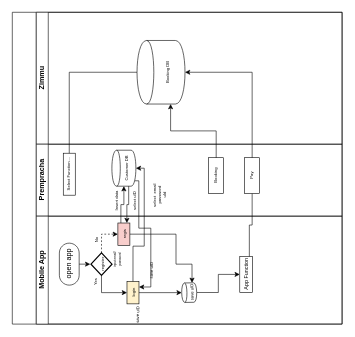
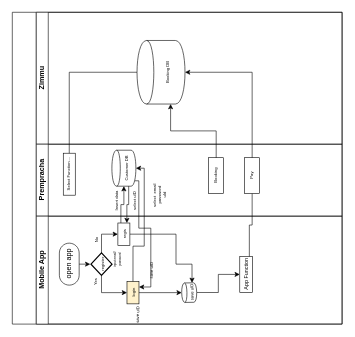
- <mxCell id="24" value="&lt;font style=&quot;font-size: 7px&quot;&gt;regis&lt;/font&gt;" style="html=1;dashed=0;whitespace=wrap;rotation=-90;fillColor=#f8cecc;" parent="16" vertex="1"><mxGeometry x="127.5" y="20" width="37.19" height="20.01" as="geometry" /></mxCell>
+ <mxCell id="24" value="&lt;font style=&quot;font-size: 7px&quot;&gt;regis&lt;/font&gt;" style="html=1;dashed=0;whitespace=wrap;rotation=-90;" parent="16" vertex="1"><mxGeometry x="127.5" y="20" width="37.19" height="20.01" as="geometry" /></mxCell>
- <mxCell id="18" style="edgeStyle=orthogonalEdgeStyle;rounded=0;orthogonalLoop=1;jettySize=auto;html=1;exitX=1;exitY=0.5;exitDx=0;exitDy=0;exitPerimeter=0;entryX=0.5;entryY=0;entryDx=0;entryDy=0;dashed=1;" parent="16" source="20" target="24" edge="1"><mxGeometry relative="1" as="geometry" /></mxCell>
+ <mxCell id="18" style="edgeStyle=orthogonalEdgeStyle;rounded=0;orthogonalLoop=1;jettySize=auto;html=1;exitX=1;exitY=0.5;exitDx=0;exitDy=0;exitPerimeter=0;entryX=0.5;entryY=0;entryDx=0;entryDy=0;" parent="16" source="20" target="24" edge="1"><mxGeometry relative="1" as="geometry" /></mxCell>
